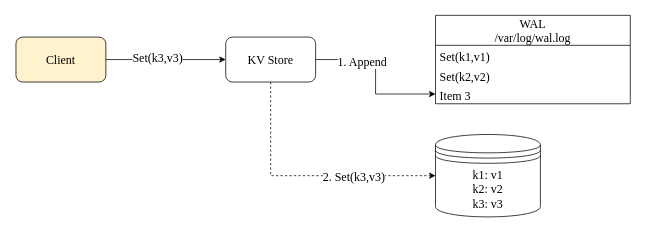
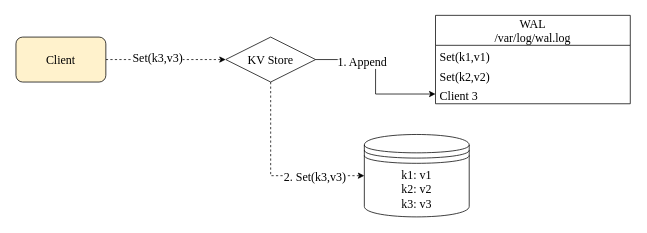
- <mxCell id="2" style="edgeStyle=orthogonalEdgeStyle;rounded=0;orthogonalLoop=1;jettySize=auto;html=1;exitX=1;exitY=0.5;exitDx=0;exitDy=0;fontFamily=Fira Code Retina;fontSize=16;" edge="1" parent="1" source="4" target="9"><mxGeometry relative="1" as="geometry" /></mxCell>
+ <mxCell id="2" style="edgeStyle=orthogonalEdgeStyle;rounded=0;orthogonalLoop=1;jettySize=auto;html=1;exitX=1;exitY=0.5;exitDx=0;exitDy=0;fontFamily=Fira Code Retina;fontSize=16;dashed=1;" edge="1" parent="1" source="4" target="9"><mxGeometry relative="1" as="geometry" /></mxCell>
- <mxCell id="9" value="KV Store" style="rounded=1;whiteSpace=wrap;html=1;fontSize=16;fontFamily=Fira Code Retina;" vertex="1" parent="1"><mxGeometry x="300" y="49" width="120" height="60" as="geometry" /></mxCell>
+ <mxCell id="9" value="KV Store" style="rhombus;whiteSpace=wrap;html=1;fontSize=16;fontFamily=Fira Code Retina;" vertex="1" parent="1"><mxGeometry x="300" y="49" width="120" height="60" as="geometry" /></mxCell>
- <mxCell id="13" value="Item 3" style="text;strokeColor=none;fillColor=none;align=left;verticalAlign=top;spacingLeft=4;spacingRight=4;overflow=hidden;rotatable=0;points=[[0,0.5],[1,0.5]];portConstraint=eastwest;fontFamily=Fira Code Retina;fontSize=16;" vertex="1" parent="10"><mxGeometry y="92" width="260" height="26" as="geometry" /></mxCell>
+ <mxCell id="13" value="Client 3" style="text;strokeColor=none;fillColor=none;align=left;verticalAlign=top;spacingLeft=4;spacingRight=4;overflow=hidden;rotatable=0;points=[[0,0.5],[1,0.5]];portConstraint=eastwest;fontFamily=Fira Code Retina;fontSize=16;" vertex="1" parent="10"><mxGeometry y="92" width="260" height="26" as="geometry" /></mxCell>
- <mxCell id="14" value="k1: v1&lt;br&gt;k2: v2&lt;br&gt;k3: v3" style="shape=datastore;whiteSpace=wrap;html=1;fontFamily=Fira Code Retina;fontSize=16;" vertex="1" parent="1"><mxGeometry x="580" y="179" width="140" height="110" as="geometry" /></mxCell>
+ <mxCell id="14" value="k1: v1&lt;br&gt;k2: v2&lt;br&gt;k3: v3" style="shape=datastore;whiteSpace=wrap;html=1;fontFamily=Fira Code Retina;fontSize=16;" vertex="1" parent="1"><mxGeometry x="485" y="179" width="140" height="110" as="geometry" /></mxCell>
